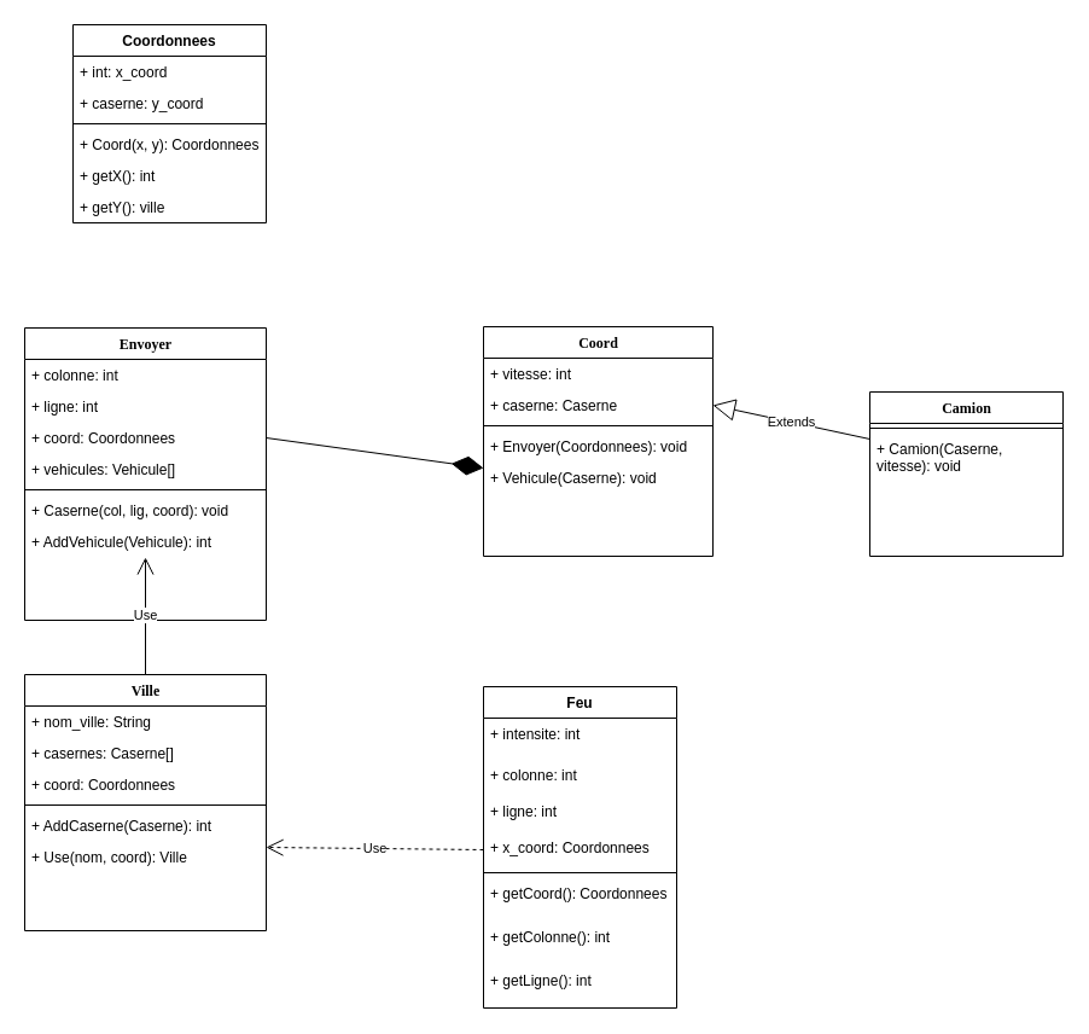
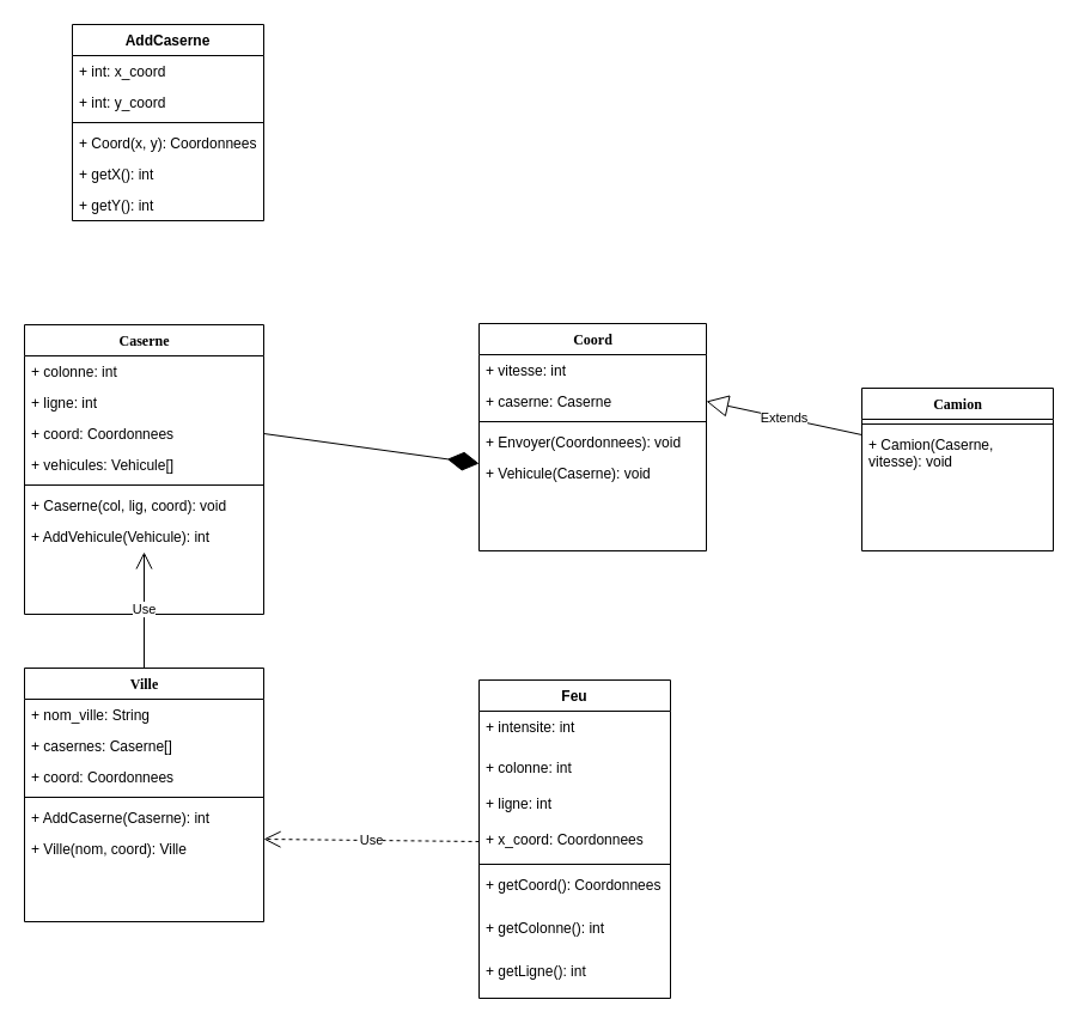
- <mxCell id="39" value="Coordonnees" style="swimlane;fontStyle=1;align=center;verticalAlign=top;childLayout=stackLayout;horizontal=1;startSize=26;horizontalStack=0;resizeParent=1;resizeParentMax=0;resizeLast=0;collapsible=1;marginBottom=0;" parent="1" vertex="1"><mxGeometry x="60" y="20" width="160" height="164" as="geometry" /></mxCell>
+ <mxCell id="39" value="AddCaserne" style="swimlane;fontStyle=1;align=center;verticalAlign=top;childLayout=stackLayout;horizontal=1;startSize=26;horizontalStack=0;resizeParent=1;resizeParentMax=0;resizeLast=0;collapsible=1;marginBottom=0;" parent="1" vertex="1"><mxGeometry x="60" y="20" width="160" height="164" as="geometry" /></mxCell>
- <mxCell id="41" value="+ caserne: y_coord&#10;" style="text;strokeColor=none;fillColor=none;align=left;verticalAlign=top;spacingLeft=4;spacingRight=4;overflow=hidden;rotatable=0;points=[[0,0.5],[1,0.5]];portConstraint=eastwest;" parent="39" vertex="1"><mxGeometry y="52" width="160" height="26" as="geometry" /></mxCell>
+ <mxCell id="41" value="+ int: y_coord&#10;" style="text;strokeColor=none;fillColor=none;align=left;verticalAlign=top;spacingLeft=4;spacingRight=4;overflow=hidden;rotatable=0;points=[[0,0.5],[1,0.5]];portConstraint=eastwest;" parent="39" vertex="1"><mxGeometry y="52" width="160" height="26" as="geometry" /></mxCell>
- <mxCell id="45" value="+ getY(): ville" style="text;strokeColor=none;fillColor=none;align=left;verticalAlign=top;spacingLeft=4;spacingRight=4;overflow=hidden;rotatable=0;points=[[0,0.5],[1,0.5]];portConstraint=eastwest;" parent="39" vertex="1"><mxGeometry y="138" width="160" height="26" as="geometry" /></mxCell>
+ <mxCell id="45" value="+ getY(): int" style="text;strokeColor=none;fillColor=none;align=left;verticalAlign=top;spacingLeft=4;spacingRight=4;overflow=hidden;rotatable=0;points=[[0,0.5],[1,0.5]];portConstraint=eastwest;" parent="39" vertex="1"><mxGeometry y="138" width="160" height="26" as="geometry" /></mxCell>
- <mxCell id="2" value="Envoyer" style="swimlane;html=1;fontStyle=1;align=center;verticalAlign=top;childLayout=stackLayout;horizontal=1;startSize=26;horizontalStack=0;resizeParent=1;resizeLast=0;collapsible=1;marginBottom=0;swimlaneFillColor=#ffffff;rounded=0;shadow=0;comic=0;labelBackgroundColor=none;strokeWidth=1;fillColor=none;fontFamily=Verdana;fontSize=12" parent="1" vertex="1"><mxGeometry x="20" y="271" width="200" height="242" as="geometry" /></mxCell>
+ <mxCell id="2" value="Caserne" style="swimlane;html=1;fontStyle=1;align=center;verticalAlign=top;childLayout=stackLayout;horizontal=1;startSize=26;horizontalStack=0;resizeParent=1;resizeLast=0;collapsible=1;marginBottom=0;swimlaneFillColor=#ffffff;rounded=0;shadow=0;comic=0;labelBackgroundColor=none;strokeWidth=1;fillColor=none;fontFamily=Verdana;fontSize=12" parent="1" vertex="1"><mxGeometry x="20" y="271" width="200" height="242" as="geometry" /></mxCell>
- <mxCell id="25" value="+ Use(nom, coord): Ville" style="text;html=1;strokeColor=none;fillColor=none;align=left;verticalAlign=top;spacingLeft=4;spacingRight=4;whiteSpace=wrap;overflow=hidden;rotatable=0;points=[[0,0.5],[1,0.5]];portConstraint=eastwest;" parent="19" vertex="1"><mxGeometry y="138" width="200" height="26" as="geometry" /></mxCell>
+ <mxCell id="25" value="+ Ville(nom, coord): Ville" style="text;html=1;strokeColor=none;fillColor=none;align=left;verticalAlign=top;spacingLeft=4;spacingRight=4;whiteSpace=wrap;overflow=hidden;rotatable=0;points=[[0,0.5],[1,0.5]];portConstraint=eastwest;" parent="19" vertex="1"><mxGeometry y="138" width="200" height="26" as="geometry" /></mxCell>
